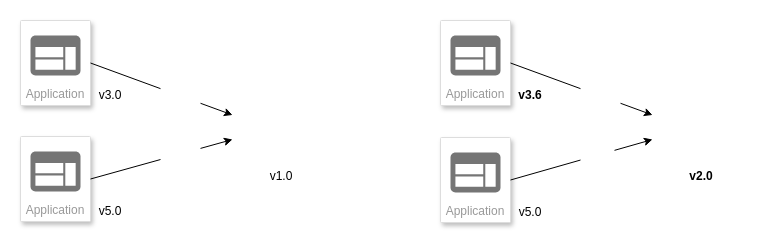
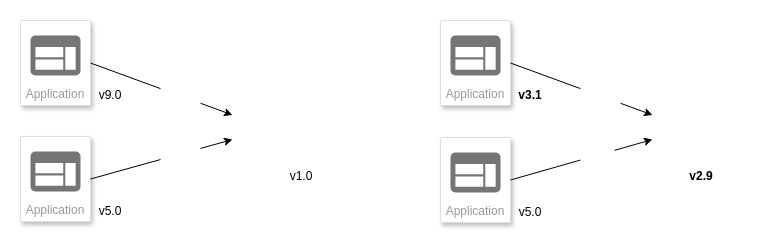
- <mxCell id="22" value="v3.0" style="text;html=1;strokeColor=none;fillColor=none;align=center;verticalAlign=middle;whiteSpace=wrap;rounded=0;" vertex="1" parent="1"><mxGeometry x="90" y="85" width="40" height="20" as="geometry" /></mxCell>
+ <mxCell id="22" value="v9.0" style="text;html=1;strokeColor=none;fillColor=none;align=center;verticalAlign=middle;whiteSpace=wrap;rounded=0;" vertex="1" parent="1"><mxGeometry x="90" y="85" width="40" height="20" as="geometry" /></mxCell>
- <mxCell id="23" value="v3.6" style="text;html=1;strokeColor=none;fillColor=none;align=center;verticalAlign=middle;whiteSpace=wrap;rounded=0;fontStyle=1" vertex="1" parent="1"><mxGeometry x="510" y="85" width="40" height="20" as="geometry" /></mxCell>
+ <mxCell id="23" value="v3.1" style="text;html=1;strokeColor=none;fillColor=none;align=center;verticalAlign=middle;whiteSpace=wrap;rounded=0;fontStyle=1" vertex="1" parent="1"><mxGeometry x="510" y="85" width="40" height="20" as="geometry" /></mxCell>
- <mxCell id="8" value="v1.0" style="text;html=1;strokeColor=none;fillColor=none;align=center;verticalAlign=middle;whiteSpace=wrap;rounded=0;" vertex="1" parent="1"><mxGeometry x="261" y="166" width="40" height="20" as="geometry" /></mxCell>
+ <mxCell id="8" value="v1.0" style="text;html=1;strokeColor=none;fillColor=none;align=center;verticalAlign=middle;whiteSpace=wrap;rounded=0;" vertex="1" parent="1"><mxGeometry x="281" y="166" width="40" height="20" as="geometry" /></mxCell>
- <mxCell id="17" value="v2.0" style="text;html=1;strokeColor=none;fillColor=none;align=center;verticalAlign=middle;whiteSpace=wrap;rounded=0;fontStyle=1" vertex="1" parent="1"><mxGeometry x="681" y="166" width="40" height="20" as="geometry" /></mxCell>
+ <mxCell id="17" value="v2.9" style="text;html=1;strokeColor=none;fillColor=none;align=center;verticalAlign=middle;whiteSpace=wrap;rounded=0;fontStyle=1" vertex="1" parent="1"><mxGeometry x="681" y="166" width="40" height="20" as="geometry" /></mxCell>
